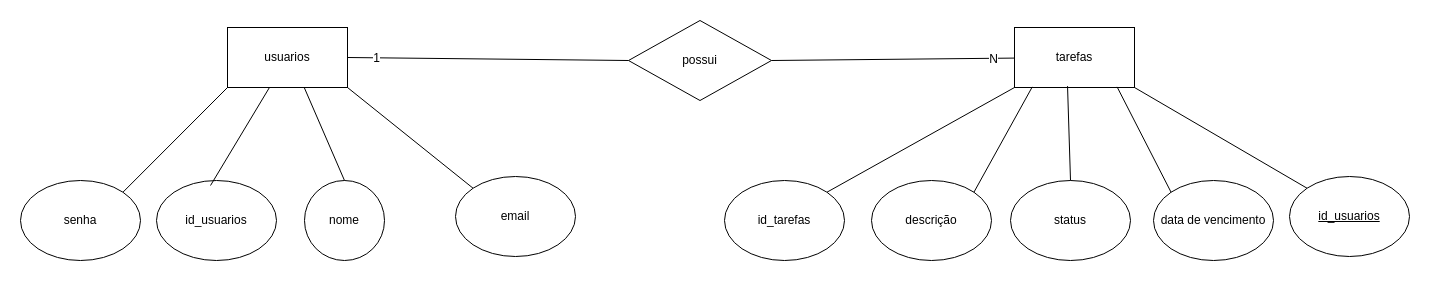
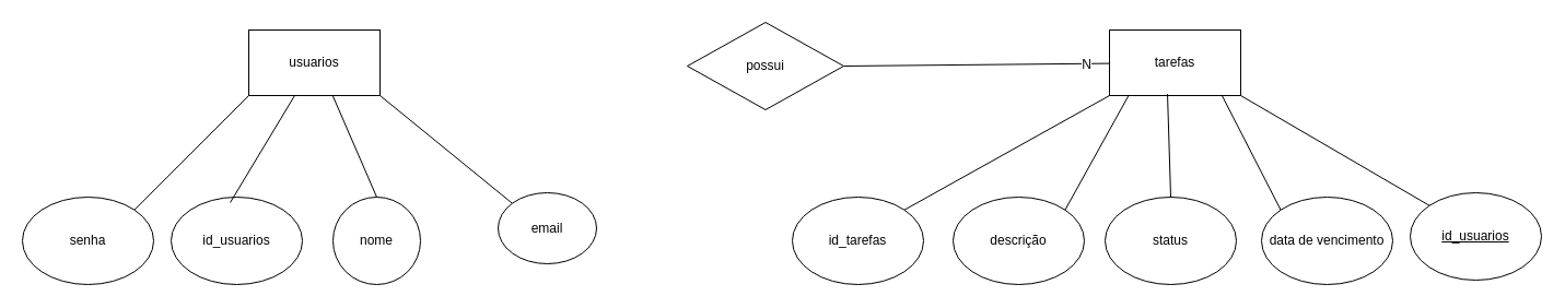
- <mxCell id="2" style="edgeStyle=none;curved=0;rounded=0;orthogonalLoop=1;jettySize=auto;html=1;exitX=1;exitY=0.5;exitDx=0;exitDy=0;entryX=0;entryY=0.5;entryDx=0;entryDy=0;strokeColor=default;align=center;verticalAlign=middle;fontFamily=Helvetica;fontSize=12;fontColor=default;labelBackgroundColor=default;startArrow=none;startFill=0;startSize=8;endArrow=none;endFill=0;endSize=8;" edge="1" parent="1" source="4" target="26"><mxGeometry relative="1" as="geometry" /></mxCell>
- <mxCell id="3" value="1" style="edgeLabel;html=1;align=center;verticalAlign=middle;resizable=0;points=[];fontSize=12;fontFamily=Helvetica;fontColor=default;labelBackgroundColor=default;" vertex="1" connectable="0" parent="2"><mxGeometry x="-0.794" relative="1" as="geometry"><mxPoint as="offset" /></mxGeometry></mxCell>
- <mxCell id="8" value="email" style="ellipse;whiteSpace=wrap;html=1;" vertex="1" parent="1"><mxGeometry x="455" y="176" width="120" height="80" as="geometry" /></mxCell>
+ <mxCell id="8" value="email" style="ellipse;whiteSpace=wrap;html=1;" vertex="1" parent="1"><mxGeometry x="455" y="176" width="90" height="65" as="geometry" /></mxCell>
